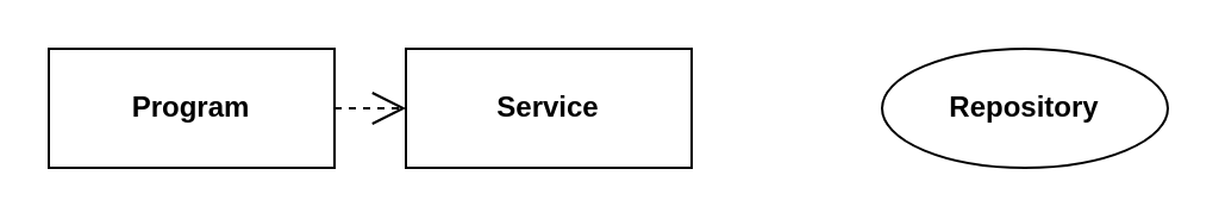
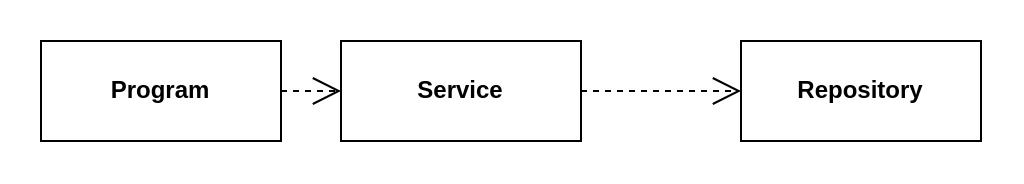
+ <mxCell id="5" value="" style="endArrow=open;endSize=12;dashed=1;html=1;entryX=0;entryY=0.5;entryDx=0;entryDy=0;exitX=1;exitY=0.5;exitDx=0;exitDy=0;" edge="1" parent="1" source="2" target="6"><mxGeometry width="160" relative="1" as="geometry"><mxPoint x="230" y="140" as="sourcePoint" /><mxPoint x="370" y="155" as="targetPoint" /></mxGeometry></mxCell>
- <mxCell id="6" value="&lt;p style=&quot;margin: 0px ; margin-top: 4px ; text-align: center&quot;&gt;&lt;br&gt;&lt;b&gt;Repository&lt;/b&gt;&lt;/p&gt;" style="ellipse;verticalAlign=top;align=left;overflow=fill;fontSize=12;fontFamily=Helvetica;html=1;" vertex="1" parent="1"><mxGeometry x="370" y="20" width="120" height="50" as="geometry" /></mxCell>
+ <mxCell id="6" value="&lt;p style=&quot;margin: 0px ; margin-top: 4px ; text-align: center&quot;&gt;&lt;br&gt;&lt;b&gt;Repository&lt;/b&gt;&lt;/p&gt;" style="verticalAlign=top;align=left;overflow=fill;fontSize=12;fontFamily=Helvetica;html=1;" vertex="1" parent="1"><mxGeometry x="370" y="20" width="120" height="50" as="geometry" /></mxCell>
